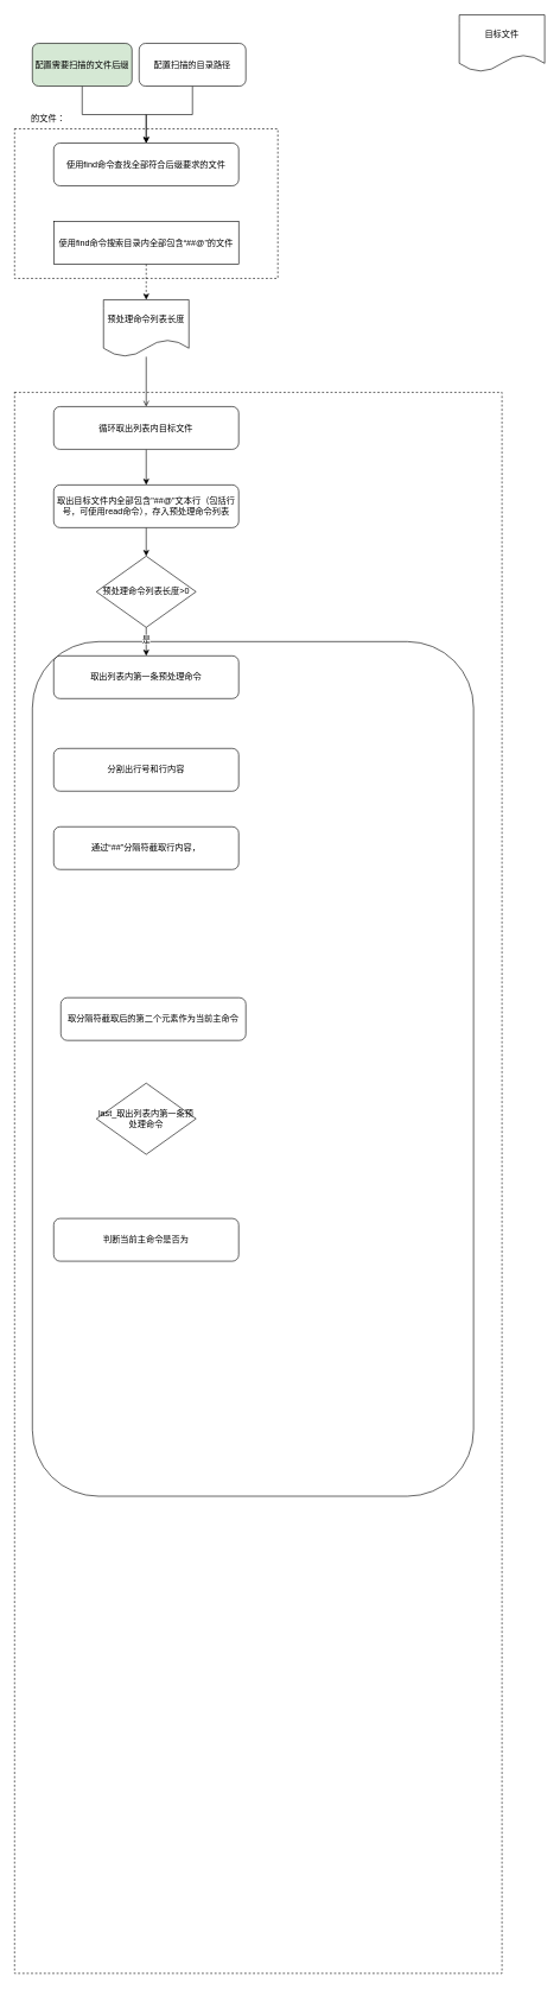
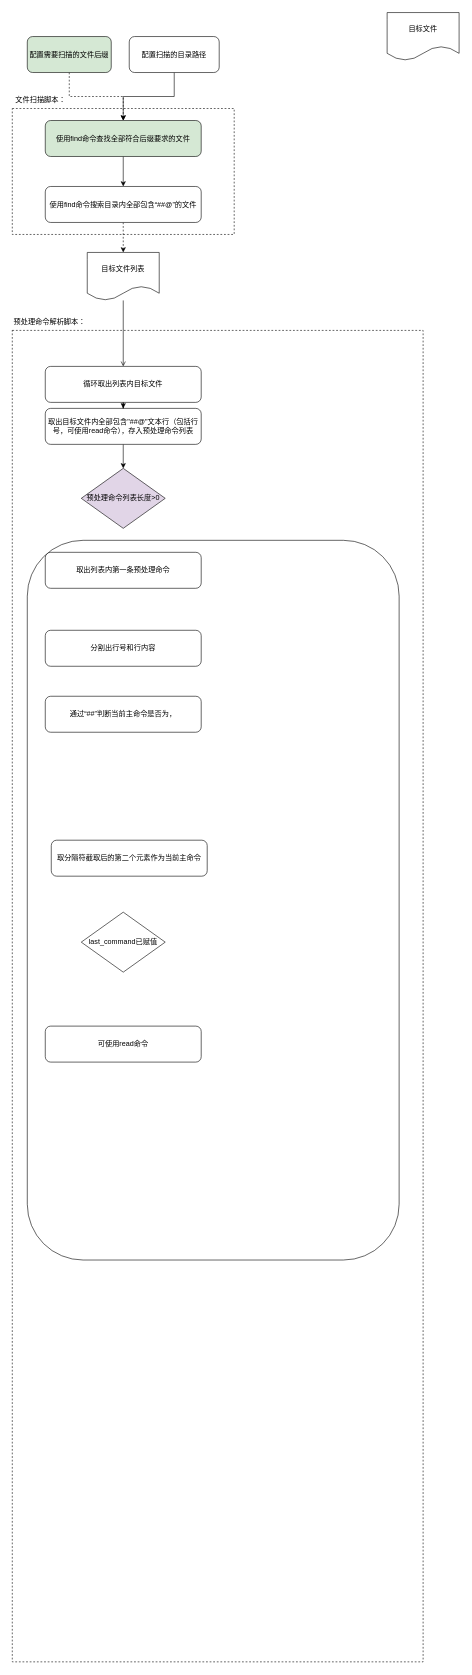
- <mxCell id="13" value="配置扫描的目录路径" style="rounded=1;whiteSpace=wrap;html=1;" vertex="1" parent="1"><mxGeometry x="195" y="60" width="150" height="60" as="geometry" /></mxCell>
+ <mxCell id="13" value="配置扫描的目录路径" style="rounded=1;whiteSpace=wrap;html=1;" vertex="1" parent="1"><mxGeometry x="215" y="60" width="150" height="60" as="geometry" /></mxCell>
- <mxCell id="8" style="edgeStyle=orthogonalEdgeStyle;rounded=0;orthogonalLoop=1;jettySize=auto;html=1;" edge="1" parent="1" source="9" target="11"><mxGeometry relative="1" as="geometry" /></mxCell>
+ <mxCell id="8" style="edgeStyle=orthogonalEdgeStyle;rounded=0;orthogonalLoop=1;jettySize=auto;html=1;dashed=1;" edge="1" parent="1" source="9" target="11"><mxGeometry relative="1" as="geometry" /></mxCell>
- <mxCell id="16" value="的文件：" style="text;html=1;strokeColor=none;fillColor=none;align=center;verticalAlign=middle;whiteSpace=wrap;rounded=0;" vertex="1" parent="1"><mxGeometry x="20" y="150" width="95" height="30" as="geometry" /></mxCell>
+ <mxCell id="16" value="文件扫描脚本：" style="text;html=1;strokeColor=none;fillColor=none;align=center;verticalAlign=middle;whiteSpace=wrap;rounded=0;" vertex="1" parent="1"><mxGeometry x="20" y="150" width="95" height="30" as="geometry" /></mxCell>
- <mxCell id="11" value="使用find命令查找全部符合后缀要求的文件" style="rounded=1;whiteSpace=wrap;html=1;" vertex="1" parent="1"><mxGeometry x="75" y="200" width="260" height="60" as="geometry" /></mxCell>
+ <mxCell id="11" value="使用find命令查找全部符合后缀要求的文件" style="rounded=1;whiteSpace=wrap;html=1;fillColor=#d5e8d4;" vertex="1" parent="1"><mxGeometry x="75" y="200" width="260" height="60" as="geometry" /></mxCell>
+ <mxCell id="10" value="" style="edgeStyle=orthogonalEdgeStyle;rounded=0;orthogonalLoop=1;jettySize=auto;html=1;" edge="1" parent="1" source="11" target="7"><mxGeometry relative="1" as="geometry" /></mxCell>
- <mxCell id="7" value="使用find命令搜索目录内全部包含“##@”的文件" style="whiteSpace=wrap;html=1;rounded=0;" vertex="1" parent="1"><mxGeometry x="75" y="310" width="260" height="60" as="geometry" /></mxCell>
+ <mxCell id="7" value="使用find命令搜索目录内全部包含“##@”的文件" style="rounded=1;whiteSpace=wrap;html=1;" vertex="1" parent="1"><mxGeometry x="75" y="310" width="260" height="60" as="geometry" /></mxCell>
- <mxCell id="15" value="预处理命令列表长度" style="shape=document;whiteSpace=wrap;html=1;boundedLbl=1;" vertex="1" parent="1"><mxGeometry x="145" y="420" width="120" height="80" as="geometry" /></mxCell>
+ <mxCell id="15" value="目标文件列表" style="shape=document;whiteSpace=wrap;html=1;boundedLbl=1;" vertex="1" parent="1"><mxGeometry x="145" y="420" width="120" height="80" as="geometry" /></mxCell>
+ <mxCell id="19" value="预处理命令解析脚本：" style="text;html=1;strokeColor=none;fillColor=none;align=center;verticalAlign=middle;whiteSpace=wrap;rounded=0;" vertex="1" parent="1"><mxGeometry x="20" y="520" width="125" height="30" as="geometry" /></mxCell>
- <mxCell id="18" value="循环取出列表内目标文件" style="rounded=1;whiteSpace=wrap;html=1;" vertex="1" parent="1"><mxGeometry x="75" y="570" width="260" height="60" as="geometry" /></mxCell>
+ <mxCell id="18" value="循环取出列表内目标文件" style="rounded=1;whiteSpace=wrap;html=1;" vertex="1" parent="1"><mxGeometry x="75" y="610" width="260" height="60" as="geometry" /></mxCell>
- <mxCell id="25" value="预处理命令列表长度&amp;gt;0" style="rhombus;whiteSpace=wrap;html=1;" vertex="1" parent="1"><mxGeometry x="135" y="780" width="140" height="100" as="geometry" /></mxCell>
+ <mxCell id="25" value="预处理命令列表长度&amp;gt;0" style="rhombus;whiteSpace=wrap;html=1;fillColor=#e1d5e7;" vertex="1" parent="1"><mxGeometry x="135" y="780" width="140" height="100" as="geometry" /></mxCell>
- <mxCell id="23" style="edgeStyle=orthogonalEdgeStyle;rounded=0;orthogonalLoop=1;jettySize=auto;html=1;" edge="1" parent="1" source="25" target="22"><mxGeometry relative="1" as="geometry" /></mxCell>
- <mxCell id="24" value="是" style="edgeLabel;html=1;align=center;verticalAlign=middle;resizable=0;points=[];" vertex="1" connectable="0" parent="23"><mxGeometry x="-0.2" y="2" relative="1" as="geometry"><mxPoint x="-3" as="offset" /></mxGeometry></mxCell>
- <mxCell id="27" value="通过“##”分隔符截取行内容，" style="rounded=1;whiteSpace=wrap;html=1;" vertex="1" parent="1"><mxGeometry x="75" y="1160" width="260" height="60" as="geometry" /></mxCell>
+ <mxCell id="27" value="通过“##”判断当前主命令是否为，" style="rounded=1;whiteSpace=wrap;html=1;" vertex="1" parent="1"><mxGeometry x="75" y="1160" width="260" height="60" as="geometry" /></mxCell>
- <mxCell id="30" value="last_取出列表内第一条预处理命令" style="rhombus;whiteSpace=wrap;html=1;" vertex="1" parent="1"><mxGeometry x="135" y="1520" width="140" height="100" as="geometry" /></mxCell>
+ <mxCell id="30" value="last_command已赋值" style="rhombus;whiteSpace=wrap;html=1;" vertex="1" parent="1"><mxGeometry x="135" y="1520" width="140" height="100" as="geometry" /></mxCell>
- <mxCell id="29" value="判断当前主命令是否为" style="rounded=1;whiteSpace=wrap;html=1;" vertex="1" parent="1"><mxGeometry x="75" y="1710" width="260" height="60" as="geometry" /></mxCell>
+ <mxCell id="29" value="可使用read命令" style="rounded=1;whiteSpace=wrap;html=1;" vertex="1" parent="1"><mxGeometry x="75" y="1710" width="260" height="60" as="geometry" /></mxCell>
